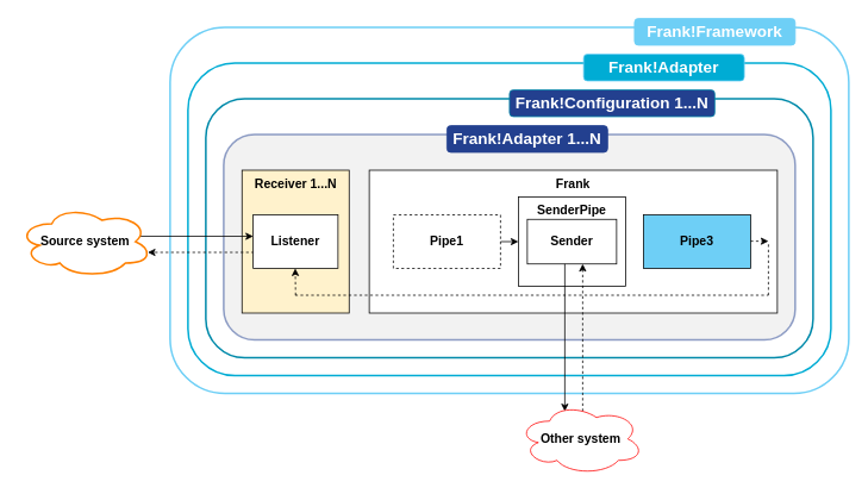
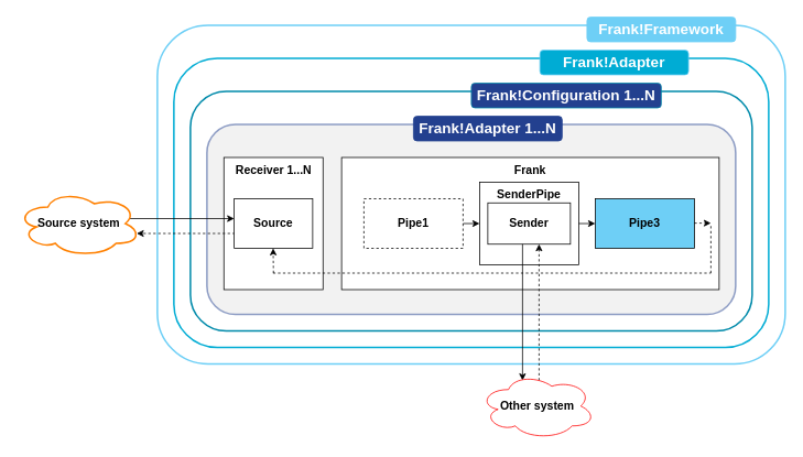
- <mxCell id="6" value="&lt;font style=&quot;font-size: 14px&quot;&gt;&lt;b&gt;Receiver 1...N&lt;/b&gt;&lt;/font&gt;" style="rounded=0;whiteSpace=wrap;html=1;align=center;verticalAlign=top;fillColor=#fff2cc;" parent="1" vertex="1"><mxGeometry x="270.5" y="190" width="120" height="160" as="geometry" /></mxCell>
+ <mxCell id="6" value="&lt;font style=&quot;font-size: 14px&quot;&gt;&lt;b&gt;Receiver 1...N&lt;/b&gt;&lt;/font&gt;" style="rounded=0;whiteSpace=wrap;html=1;align=center;verticalAlign=top;" parent="1" vertex="1"><mxGeometry x="270.5" y="190" width="120" height="160" as="geometry" /></mxCell>
- <mxCell id="28" value="&lt;font style=&quot;font-size: 14px&quot;&gt;&lt;b&gt;Listener&lt;/b&gt;&lt;/font&gt;" style="rounded=0;whiteSpace=wrap;html=1;align=center;" parent="1" vertex="1"><mxGeometry x="283" y="240" width="95" height="60" as="geometry" /></mxCell>
+ <mxCell id="28" value="&lt;font style=&quot;font-size: 14px&quot;&gt;&lt;b&gt;Source&lt;/b&gt;&lt;/font&gt;" style="rounded=0;whiteSpace=wrap;html=1;align=center;" parent="1" vertex="1"><mxGeometry x="283" y="240" width="95" height="60" as="geometry" /></mxCell>
+ <mxCell id="13" value="" style="endArrow=classic;html=1;exitX=1;exitY=0.5;exitDx=0;exitDy=0;entryX=0;entryY=0.5;entryDx=0;entryDy=0;" parent="1" source="9" target="10" edge="1"><mxGeometry width="50" height="50" relative="1" as="geometry"><mxPoint x="570" y="280" as="sourcePoint" /><mxPoint x="590" y="280" as="targetPoint" /></mxGeometry></mxCell>
